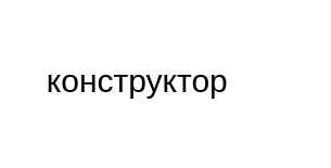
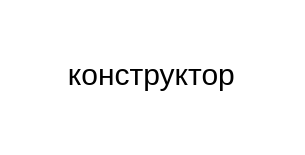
- <mxCell id="2" value="конструктор" style="text;html=1;align=center;verticalAlign=middle;resizable=0;points=[];autosize=1;" vertex="1" parent="1"><mxGeometry x="10" y="20" width="80" height="20" as="geometry" /></mxCell>
+ <mxCell id="2" value="конструктор" style="text;html=1;align=center;verticalAlign=middle;resizable=0;points=[];autosize=1;" vertex="1" parent="1"><mxGeometry x="20" y="20" width="80" height="20" as="geometry" /></mxCell>
